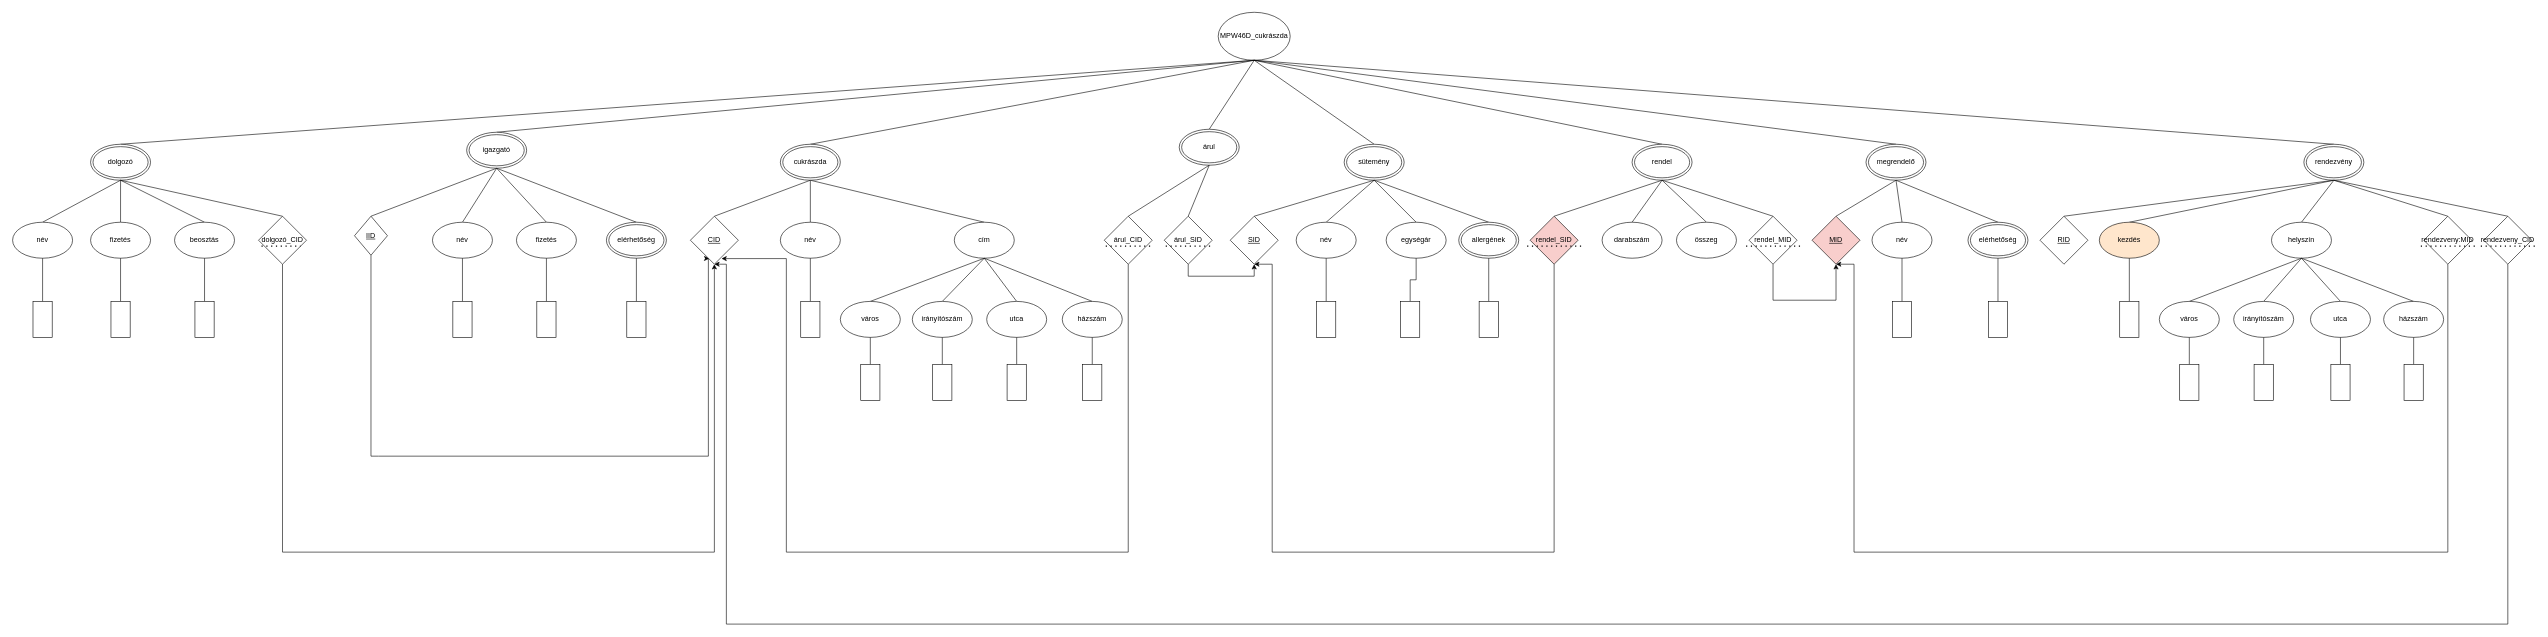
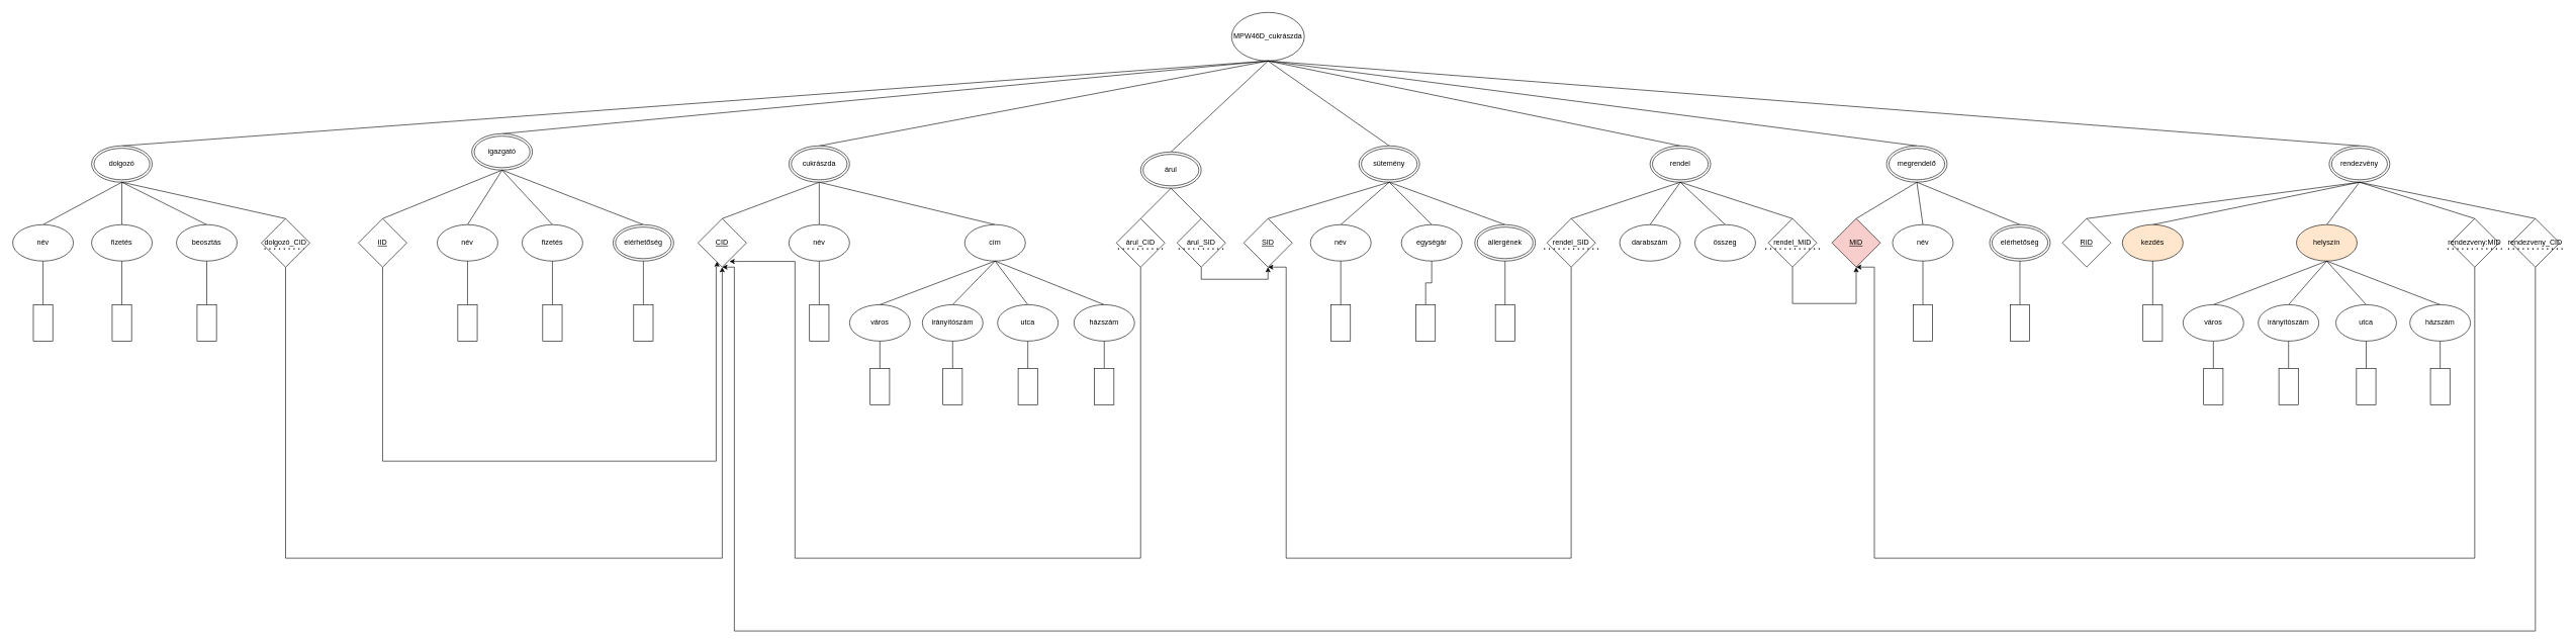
- <mxCell id="42" value="árul" style="ellipse;shape=doubleEllipse;whiteSpace=wrap;html=1;" vertex="1" parent="1"><mxGeometry x="1965" y="215" width="100" height="60" as="geometry" /></mxCell>
+ <mxCell id="42" value="árul" style="ellipse;shape=doubleEllipse;whiteSpace=wrap;html=1;" vertex="1" parent="1"><mxGeometry x="1880" y="250" width="100" height="60" as="geometry" /></mxCell>
- <mxCell id="29" value="&lt;u&gt;IID&lt;/u&gt;" style="rhombus;whiteSpace=wrap;html=1;" vertex="1" parent="1"><mxGeometry x="590" y="360" width="55" height="65" as="geometry" /></mxCell>
+ <mxCell id="29" value="&lt;u&gt;IID&lt;/u&gt;" style="rhombus;whiteSpace=wrap;html=1;" vertex="1" parent="1"><mxGeometry x="590" y="360" width="80" height="80" as="geometry" /></mxCell>
- <mxCell id="51" value="rendel_SID" style="rhombus;whiteSpace=wrap;html=1;fillColor=#f8cecc;" vertex="1" parent="1"><mxGeometry x="2550" y="360" width="80" height="80" as="geometry" /></mxCell>
+ <mxCell id="51" value="rendel_SID" style="rhombus;whiteSpace=wrap;html=1;" vertex="1" parent="1"><mxGeometry x="2550" y="360" width="80" height="80" as="geometry" /></mxCell>
- <mxCell id="10" value="helyszín" style="ellipse;whiteSpace=wrap;html=1;" vertex="1" parent="1"><mxGeometry x="3786" y="370" width="100" height="60" as="geometry" /></mxCell>
+ <mxCell id="10" value="helyszín" style="ellipse;whiteSpace=wrap;html=1;fillColor=#ffe6cc;" vertex="1" parent="1"><mxGeometry x="3786" y="370" width="100" height="60" as="geometry" /></mxCell>
